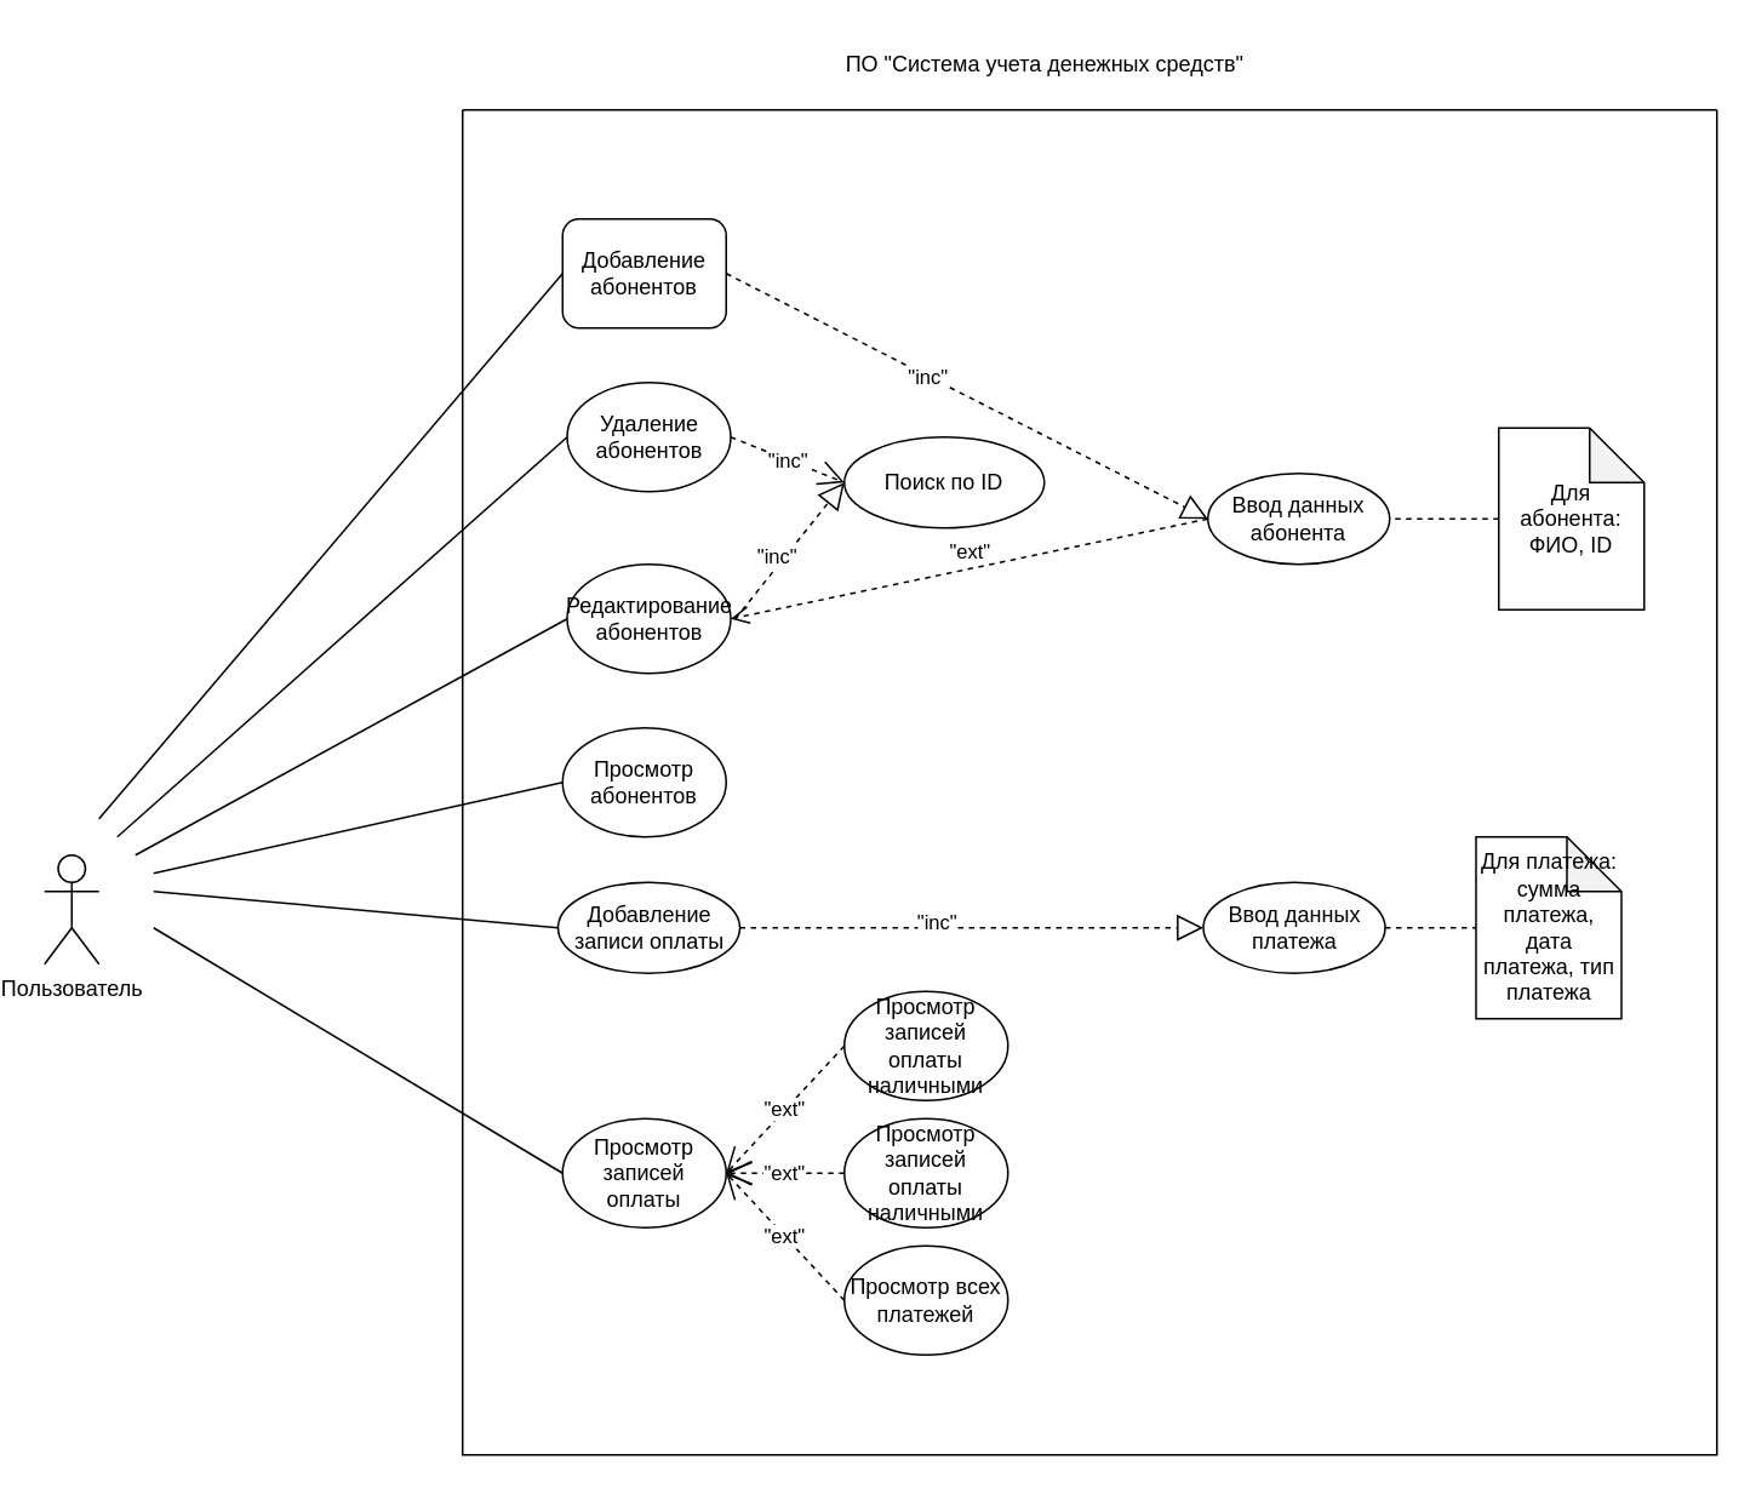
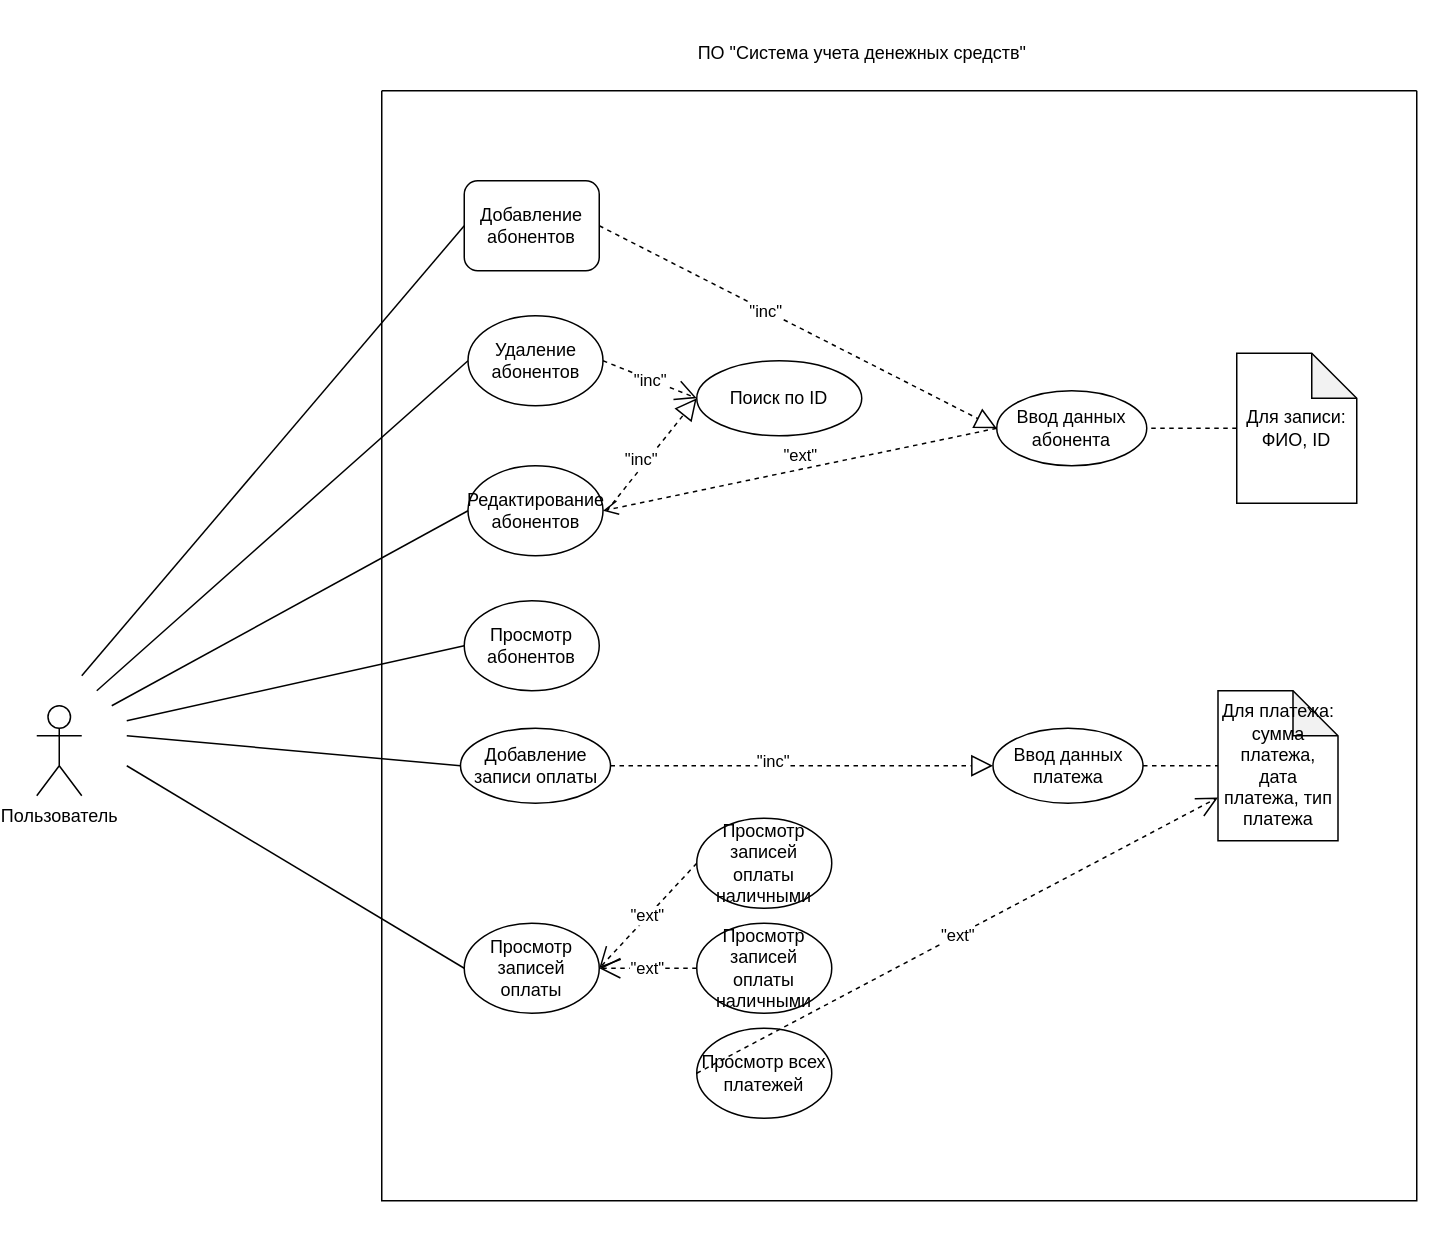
- <mxCell id="23" value="Для абонента: ФИО, ID" style="shape=note;whiteSpace=wrap;html=1;backgroundOutline=1;darkOpacity=0.05;" parent="3" vertex="1"><mxGeometry x="570" y="175" width="80" height="100" as="geometry" /></mxCell>
+ <mxCell id="23" value="Для записи: ФИО, ID" style="shape=note;whiteSpace=wrap;html=1;backgroundOutline=1;darkOpacity=0.05;" parent="3" vertex="1"><mxGeometry x="570" y="175" width="80" height="100" as="geometry" /></mxCell>
- <mxCell id="13" value="&quot;ext&quot;" style="endArrow=open;endFill=1;endSize=12;html=1;rounded=0;entryX=1;entryY=0.5;entryDx=0;entryDy=0;exitX=0;exitY=0.5;exitDx=0;exitDy=0;dashed=1;" parent="3" source="9" target="8" edge="1"><mxGeometry width="160" relative="1" as="geometry"><mxPoint x="240" y="405" as="sourcePoint" /><mxPoint x="165" y="455" as="targetPoint" /></mxGeometry></mxCell>
+ <mxCell id="13" value="&quot;ext&quot;" style="endArrow=open;endFill=1;endSize=12;html=1;rounded=0;exitX=0;exitY=0.5;exitDx=0;exitDy=0;dashed=1;" parent="3" source="9" target="28" edge="1"><mxGeometry width="160" relative="1" as="geometry"><mxPoint x="240" y="405" as="sourcePoint" /><mxPoint x="165" y="455" as="targetPoint" /></mxGeometry></mxCell>
